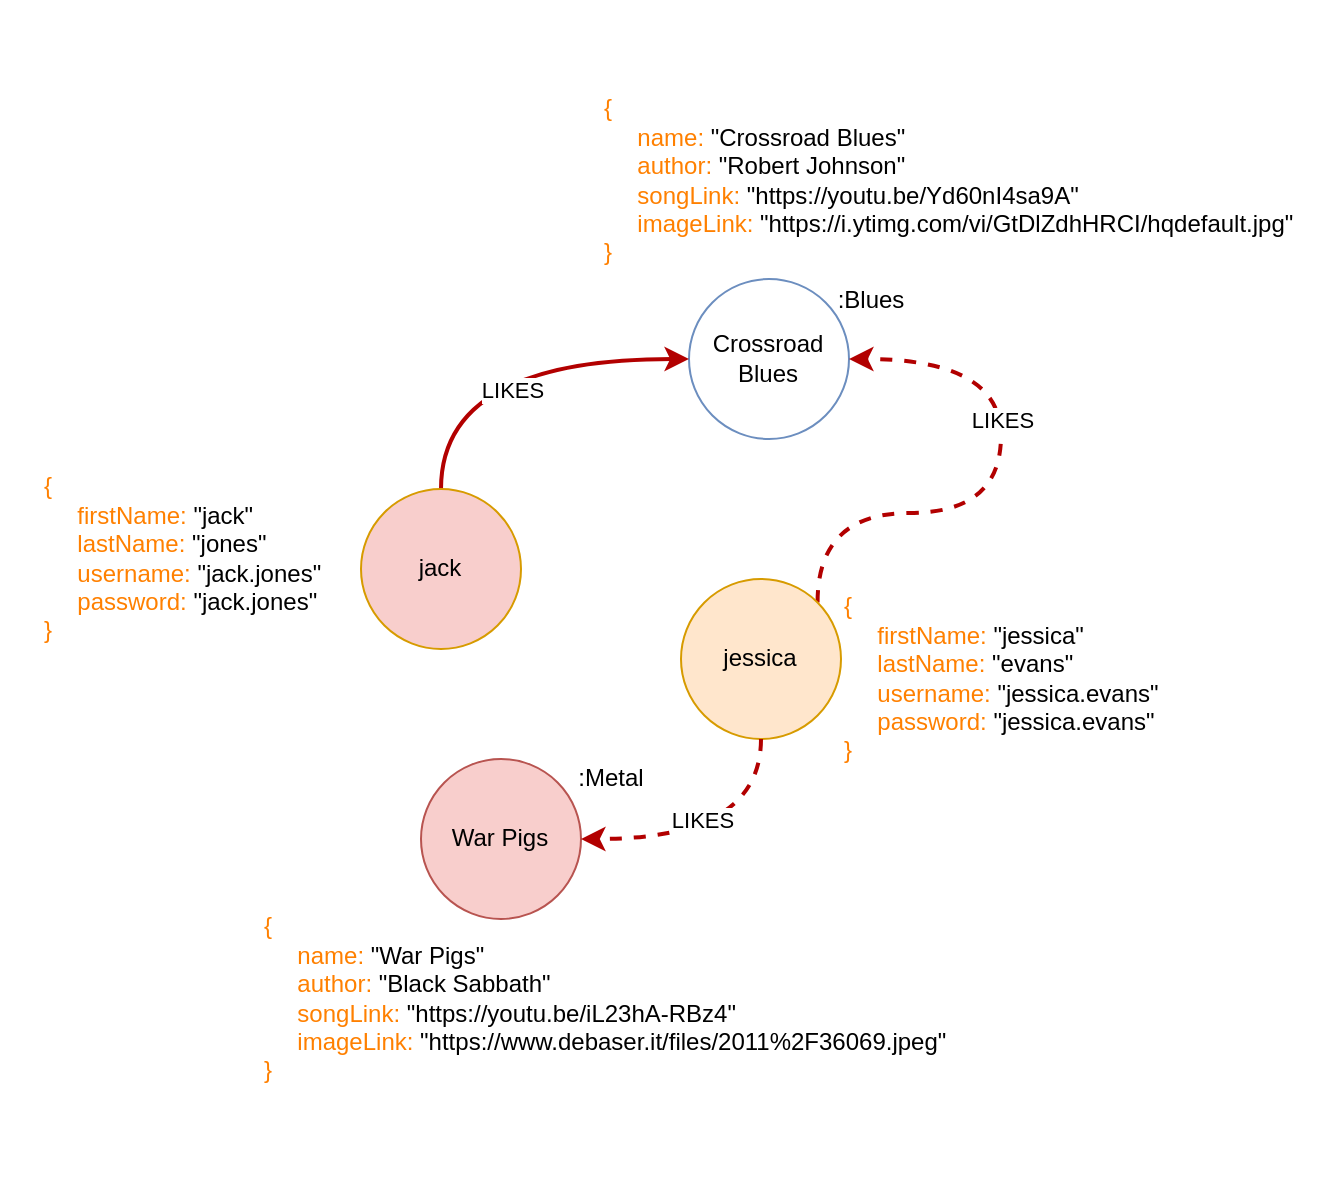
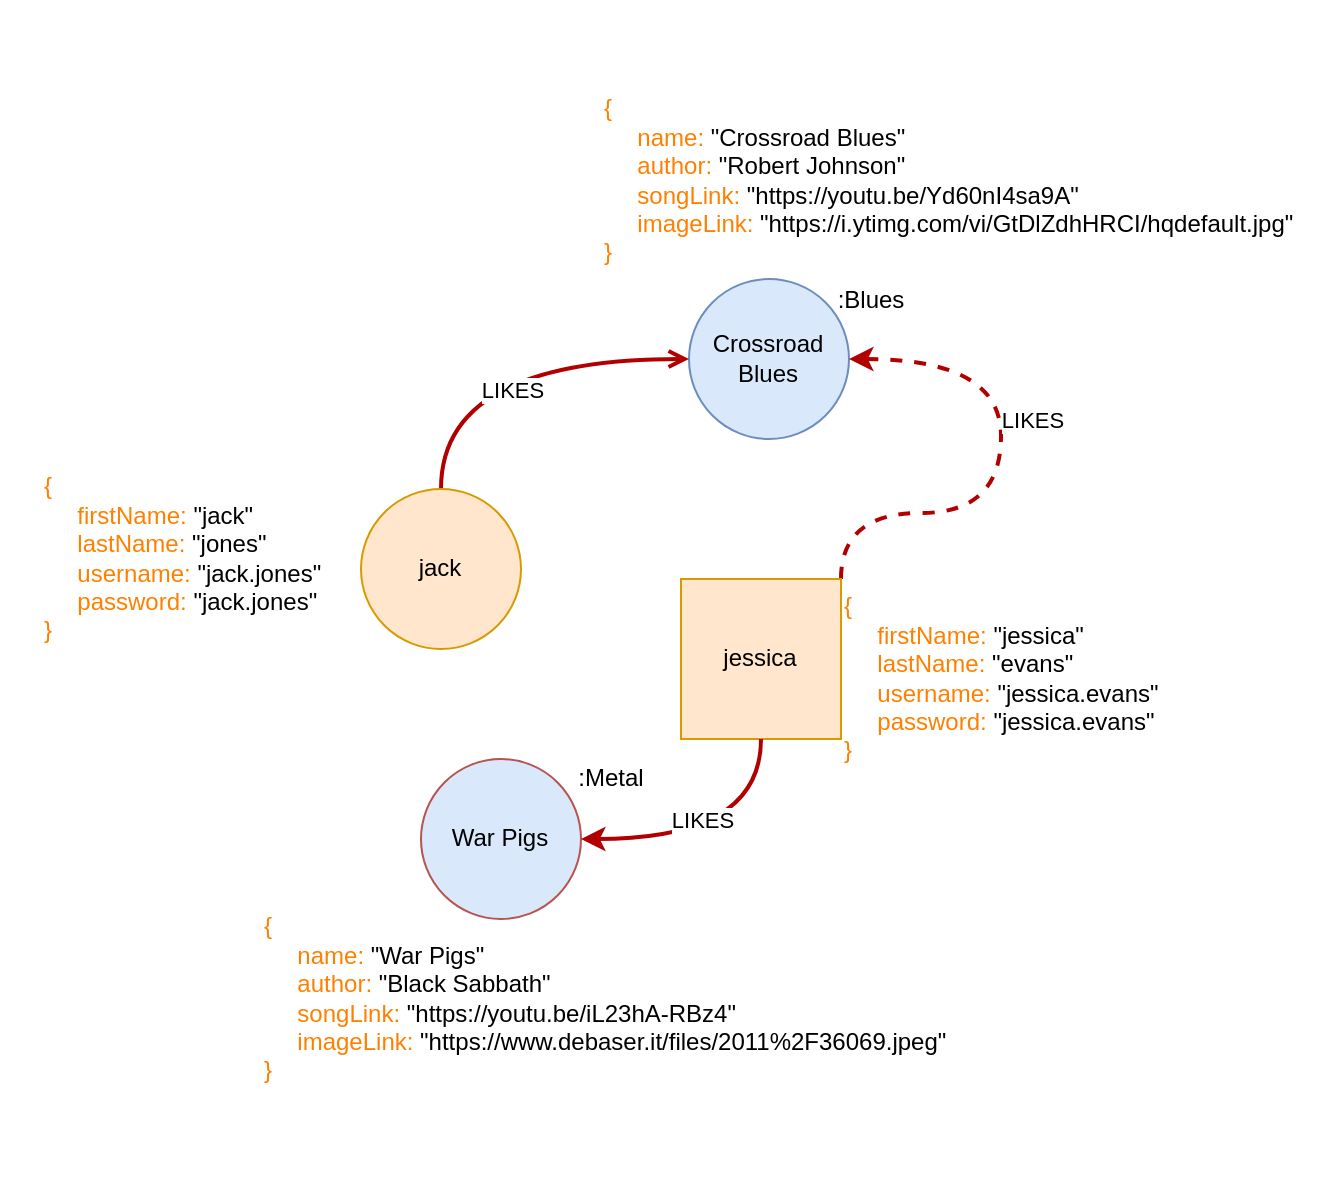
- <mxCell id="3" value="" style="edgeStyle=orthogonalEdgeStyle;curved=1;orthogonalLoop=1;jettySize=auto;html=1;exitX=0.5;exitY=0;exitDx=0;exitDy=0;entryX=0;entryY=0.5;entryDx=0;entryDy=0;fillColor=#e51400;strokeWidth=2;fontColor=#FF0000;strokeColor=#B20000;" parent="1" source="5" target="2" edge="1"><mxGeometry x="-0.101" relative="1" as="geometry"><mxPoint as="offset" /></mxGeometry></mxCell>
+ <mxCell id="3" value="" style="edgeStyle=orthogonalEdgeStyle;curved=1;orthogonalLoop=1;jettySize=auto;html=1;exitX=0.5;exitY=0;exitDx=0;exitDy=0;entryX=0;entryY=0.5;entryDx=0;entryDy=0;fillColor=#e51400;strokeWidth=2;fontColor=#FF0000;strokeColor=#B20000;endArrow=open;" parent="1" source="5" target="2" edge="1"><mxGeometry x="-0.101" relative="1" as="geometry"><mxPoint as="offset" /></mxGeometry></mxCell>
- <mxCell id="2" value="&lt;span class=&quot;pl-s&quot;&gt;&lt;span class=&quot;pl-pds&quot;&gt;&lt;/span&gt;Crossroad Blues&lt;/span&gt;" style="ellipse;whiteSpace=wrap;html=1;aspect=fixed;fillColor=#ffffff;strokeColor=#6c8ebf;" parent="1" vertex="1"><mxGeometry x="344" y="139" width="80" height="80" as="geometry" /></mxCell>
+ <mxCell id="2" value="&lt;span class=&quot;pl-s&quot;&gt;&lt;span class=&quot;pl-pds&quot;&gt;&lt;/span&gt;Crossroad Blues&lt;/span&gt;" style="ellipse;whiteSpace=wrap;html=1;aspect=fixed;fillColor=#dae8fc;strokeColor=#6c8ebf;" parent="1" vertex="1"><mxGeometry x="344" y="139" width="80" height="80" as="geometry" /></mxCell>
- <mxCell id="5" value="jack" style="ellipse;whiteSpace=wrap;html=1;aspect=fixed;fillColor=#f8cecc;strokeColor=#d79b00;" parent="1" vertex="1"><mxGeometry x="180" y="244" width="80" height="80" as="geometry" /></mxCell>
+ <mxCell id="5" value="jack" style="ellipse;whiteSpace=wrap;html=1;aspect=fixed;fillColor=#ffe6cc;strokeColor=#d79b00;" parent="1" vertex="1"><mxGeometry x="180" y="244" width="80" height="80" as="geometry" /></mxCell>
- <mxCell id="8" value="jessica" style="ellipse;whiteSpace=wrap;html=1;aspect=fixed;fillColor=#ffe6cc;strokeColor=#d79b00;" parent="1" vertex="1"><mxGeometry x="340" y="289" width="80" height="80" as="geometry" /></mxCell>
+ <mxCell id="8" value="jessica" style="whiteSpace=wrap;html=1;aspect=fixed;fillColor=#ffe6cc;strokeColor=#d79b00;rounded=0;" parent="1" vertex="1"><mxGeometry x="340" y="289" width="80" height="80" as="geometry" /></mxCell>
- <mxCell id="13" style="edgeStyle=orthogonalEdgeStyle;curved=1;orthogonalLoop=1;jettySize=auto;html=1;exitX=0.5;exitY=1;exitDx=0;exitDy=0;entryX=1;entryY=0.5;entryDx=0;entryDy=0;fillColor=#e51400;startSize=6;strokeWidth=2;strokeColor=#B20000;dashed=1;" parent="1" source="8" target="12" edge="1"><mxGeometry relative="1" as="geometry"><Array as="points"><mxPoint x="380" y="419" /></Array><mxPoint x="272.004" y="530.716" as="sourcePoint" /><mxPoint x="287.72" y="409" as="targetPoint" /></mxGeometry></mxCell>
+ <mxCell id="13" style="edgeStyle=orthogonalEdgeStyle;curved=1;orthogonalLoop=1;jettySize=auto;html=1;exitX=0.5;exitY=1;exitDx=0;exitDy=0;entryX=1;entryY=0.5;entryDx=0;entryDy=0;fillColor=#e51400;startSize=6;strokeWidth=2;strokeColor=#B20000;" parent="1" source="8" target="12" edge="1"><mxGeometry relative="1" as="geometry"><Array as="points"><mxPoint x="380" y="419" /></Array><mxPoint x="272.004" y="530.716" as="sourcePoint" /><mxPoint x="287.72" y="409" as="targetPoint" /></mxGeometry></mxCell>
- <mxCell id="12" value="&lt;span class=&quot;pl-s&quot;&gt;&lt;span class=&quot;pl-pds&quot;&gt;&lt;/span&gt;War Pigs&lt;/span&gt;" style="ellipse;whiteSpace=wrap;html=1;aspect=fixed;fillColor=#f8cecc;strokeColor=#b85450;" parent="1" vertex="1"><mxGeometry x="210" y="379" width="80" height="80" as="geometry" /></mxCell>
+ <mxCell id="12" value="&lt;span class=&quot;pl-s&quot;&gt;&lt;span class=&quot;pl-pds&quot;&gt;&lt;/span&gt;War Pigs&lt;/span&gt;" style="ellipse;whiteSpace=wrap;html=1;aspect=fixed;fillColor=#dae8fc;strokeColor=#b85450;" parent="1" vertex="1"><mxGeometry x="210" y="379" width="80" height="80" as="geometry" /></mxCell>
